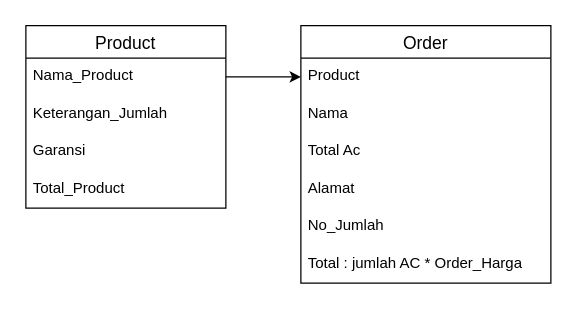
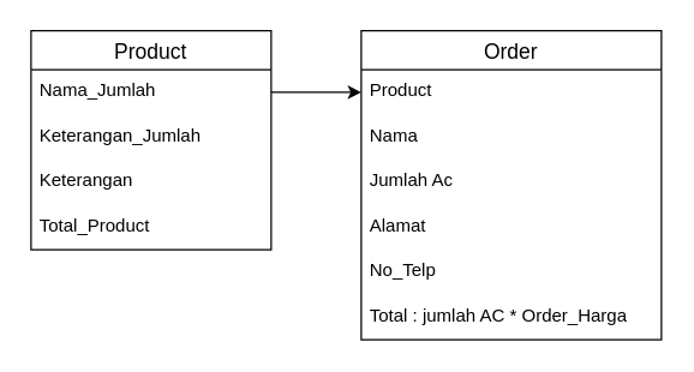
- <mxCell id="3" value="Nama_Product" style="text;strokeColor=none;fillColor=none;spacingLeft=4;spacingRight=4;overflow=hidden;rotatable=0;points=[[0,0.5],[1,0.5]];portConstraint=eastwest;fontSize=12;" vertex="1" parent="2"><mxGeometry y="26" width="160" height="30" as="geometry" /></mxCell>
+ <mxCell id="3" value="Nama_Jumlah" style="text;strokeColor=none;fillColor=none;spacingLeft=4;spacingRight=4;overflow=hidden;rotatable=0;points=[[0,0.5],[1,0.5]];portConstraint=eastwest;fontSize=12;" vertex="1" parent="2"><mxGeometry y="26" width="160" height="30" as="geometry" /></mxCell>
- <mxCell id="5" value="Garansi" style="text;strokeColor=none;fillColor=none;spacingLeft=4;spacingRight=4;overflow=hidden;rotatable=0;points=[[0,0.5],[1,0.5]];portConstraint=eastwest;fontSize=12;" vertex="1" parent="2"><mxGeometry y="86" width="160" height="30" as="geometry" /></mxCell>
+ <mxCell id="5" value="Keterangan" style="text;strokeColor=none;fillColor=none;spacingLeft=4;spacingRight=4;overflow=hidden;rotatable=0;points=[[0,0.5],[1,0.5]];portConstraint=eastwest;fontSize=12;" vertex="1" parent="2"><mxGeometry y="86" width="160" height="30" as="geometry" /></mxCell>
- <mxCell id="10" value="Total Ac" style="text;strokeColor=none;fillColor=none;spacingLeft=4;spacingRight=4;overflow=hidden;rotatable=0;points=[[0,0.5],[1,0.5]];portConstraint=eastwest;fontSize=12;" vertex="1" parent="7"><mxGeometry y="86" width="200" height="30" as="geometry" /></mxCell>
+ <mxCell id="10" value="Jumlah Ac" style="text;strokeColor=none;fillColor=none;spacingLeft=4;spacingRight=4;overflow=hidden;rotatable=0;points=[[0,0.5],[1,0.5]];portConstraint=eastwest;fontSize=12;" vertex="1" parent="7"><mxGeometry y="86" width="200" height="30" as="geometry" /></mxCell>
- <mxCell id="12" value="No_Jumlah" style="text;strokeColor=none;fillColor=none;spacingLeft=4;spacingRight=4;overflow=hidden;rotatable=0;points=[[0,0.5],[1,0.5]];portConstraint=eastwest;fontSize=12;" vertex="1" parent="7"><mxGeometry y="146" width="200" height="30" as="geometry" /></mxCell>
+ <mxCell id="12" value="No_Telp" style="text;strokeColor=none;fillColor=none;spacingLeft=4;spacingRight=4;overflow=hidden;rotatable=0;points=[[0,0.5],[1,0.5]];portConstraint=eastwest;fontSize=12;" vertex="1" parent="7"><mxGeometry y="146" width="200" height="30" as="geometry" /></mxCell>
